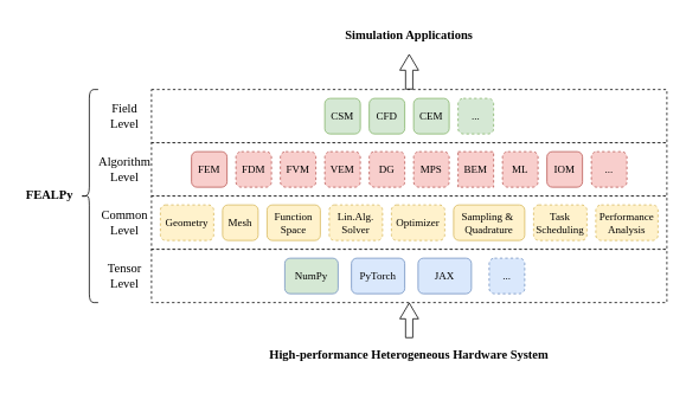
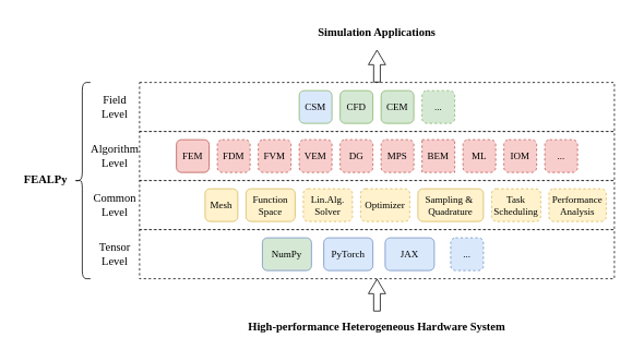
- <mxCell id="21" value="CSM" style="rounded=1;whiteSpace=wrap;html=1;fillColor=#d5e8d4;strokeColor=#82b366;fontFamily=Times New Roman;" parent="1" vertex="1"><mxGeometry x="365" y="110" width="40" height="40" as="geometry" /></mxCell>
+ <mxCell id="21" value="CSM" style="rounded=1;whiteSpace=wrap;html=1;fillColor=#dae8fc;strokeColor=#82b366;fontFamily=Times New Roman;" parent="1" vertex="1"><mxGeometry x="365" y="110" width="40" height="40" as="geometry" /></mxCell>
- <mxCell id="24" value="IOM" style="rounded=1;whiteSpace=wrap;html=1;fillColor=#f8cecc;strokeColor=#b85450;fontFamily=Times New Roman;dashed=0;" parent="1" vertex="1"><mxGeometry x="615" y="170" width="40" height="40" as="geometry" /></mxCell>
+ <mxCell id="24" value="IOM" style="rounded=1;whiteSpace=wrap;html=1;fillColor=#f8cecc;strokeColor=#b85450;fontFamily=Times New Roman;dashed=1;" parent="1" vertex="1"><mxGeometry x="615" y="170" width="40" height="40" as="geometry" /></mxCell>
- <mxCell id="8" value="Geometry" style="rounded=1;whiteSpace=wrap;html=1;fillColor=#fff2cc;strokeColor=#d6b656;fontFamily=Times New Roman;dashed=1;" parent="1" vertex="1"><mxGeometry x="180" y="230" width="60" height="40" as="geometry" /></mxCell>
